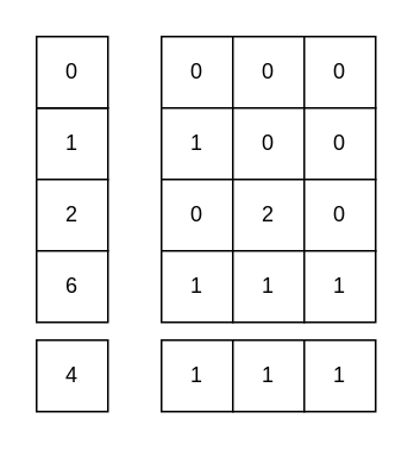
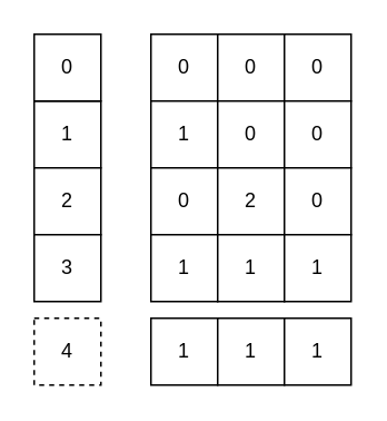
- <mxCell id="14" value="6" style="rounded=0;whiteSpace=wrap;html=1;" vertex="1" parent="1"><mxGeometry x="20" y="140" width="40" height="40" as="geometry" /></mxCell>
+ <mxCell id="14" value="3" style="rounded=0;whiteSpace=wrap;html=1;" vertex="1" parent="1"><mxGeometry x="20" y="140" width="40" height="40" as="geometry" /></mxCell>
- <mxCell id="18" value="4" style="rounded=0;whiteSpace=wrap;html=1;" vertex="1" parent="1"><mxGeometry x="20" y="190" width="40" height="40" as="geometry" /></mxCell>
+ <mxCell id="18" value="4" style="rounded=0;whiteSpace=wrap;html=1;dashed=1;" vertex="1" parent="1"><mxGeometry x="20" y="190" width="40" height="40" as="geometry" /></mxCell>
